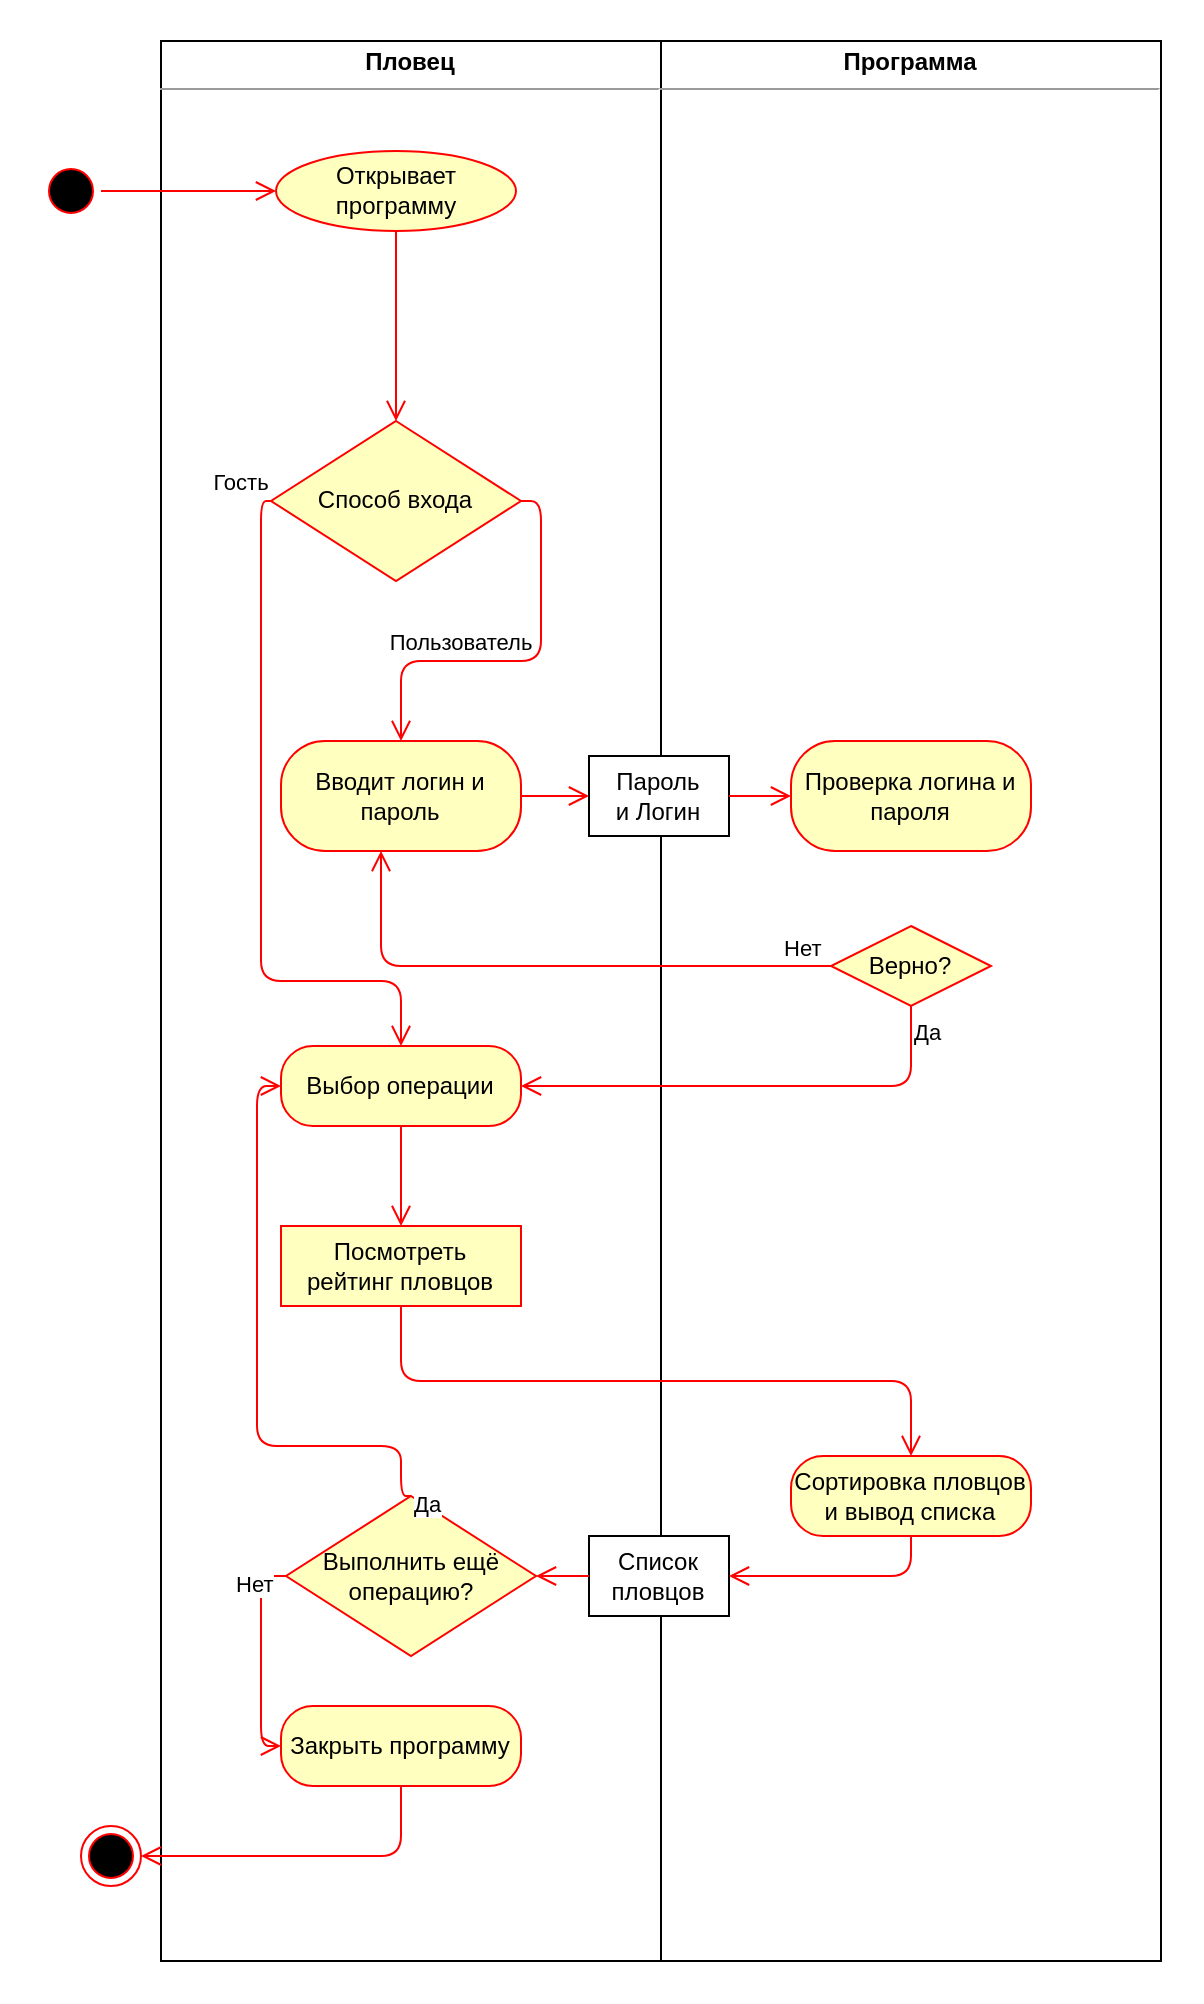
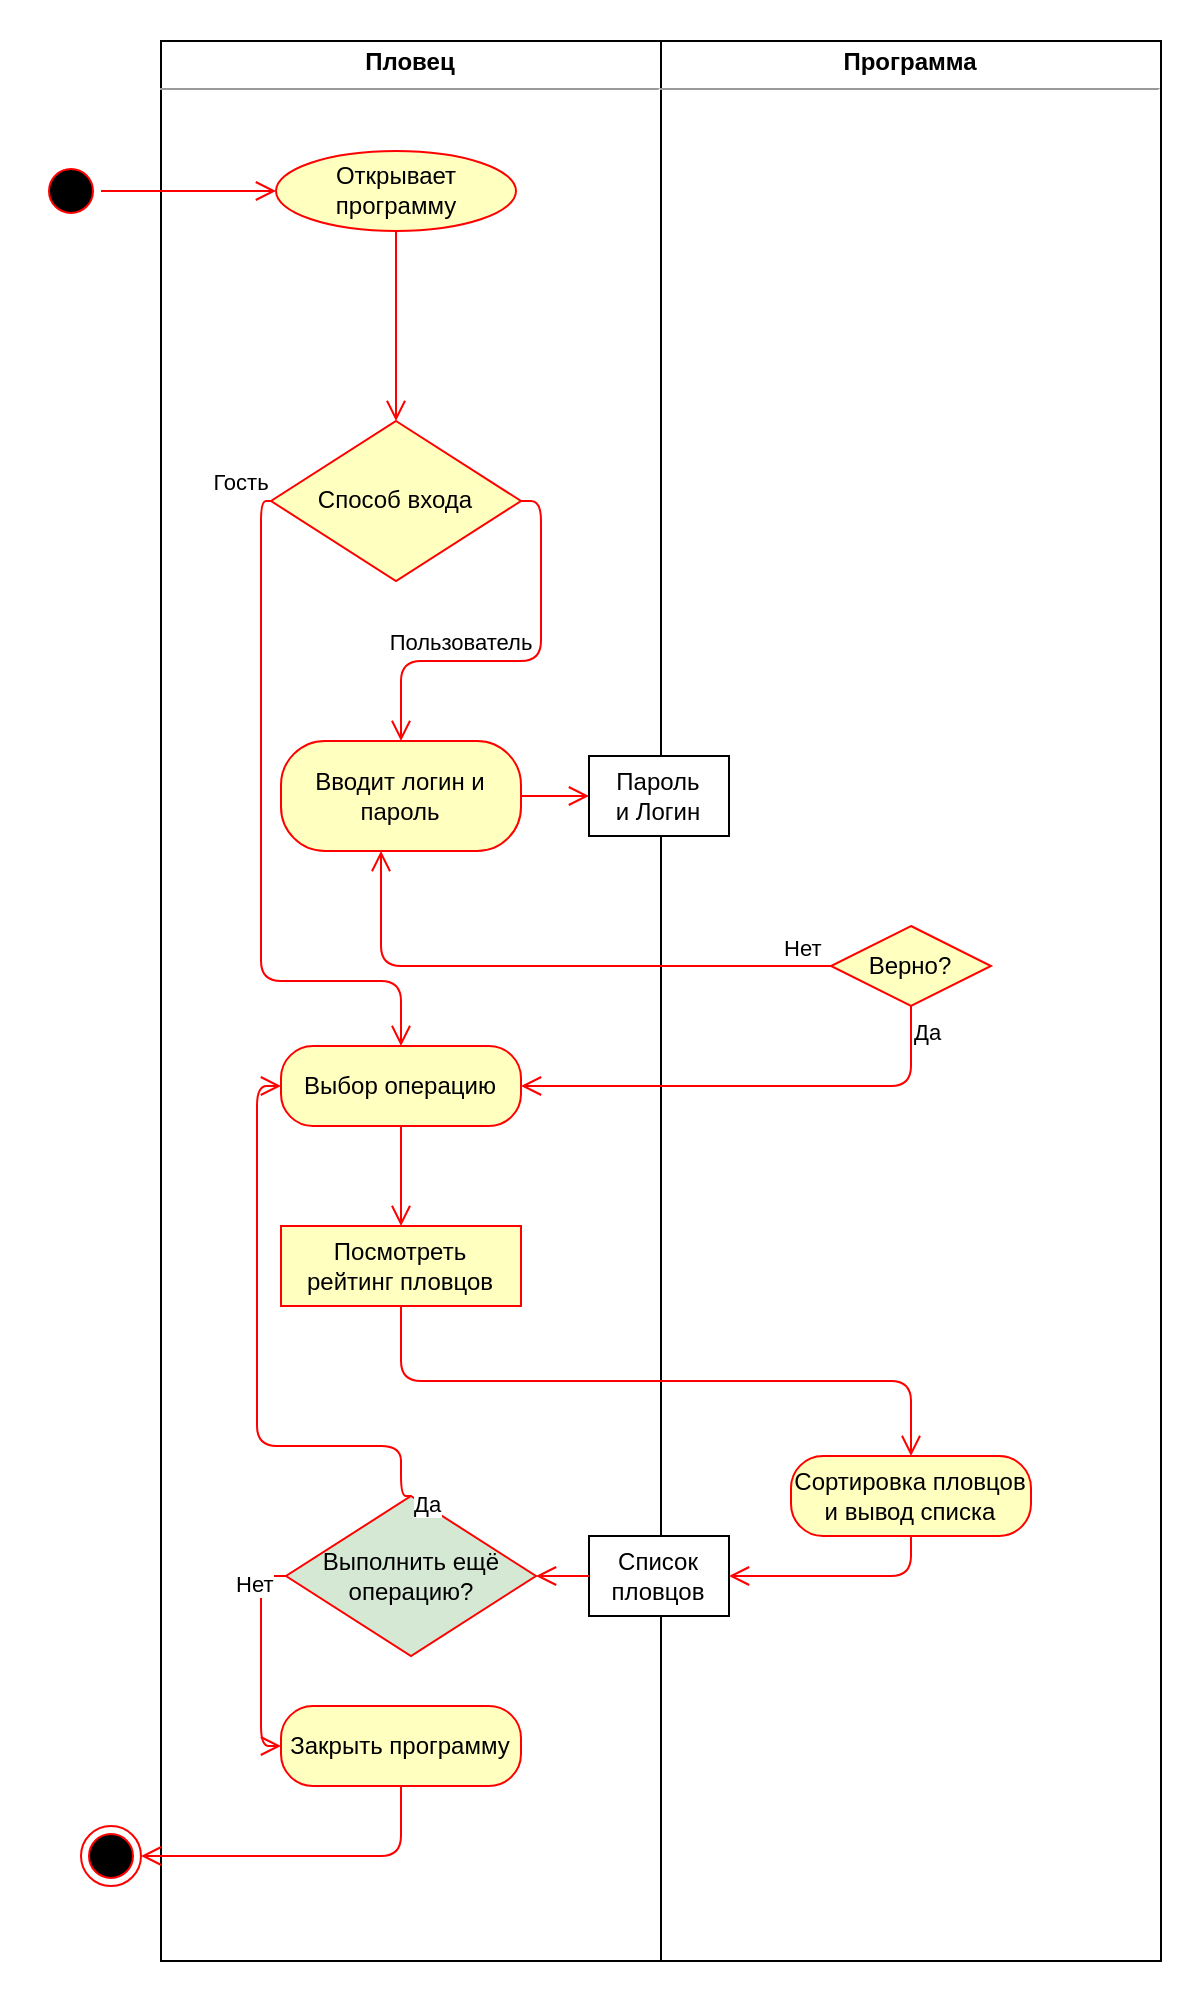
- <mxCell id="29" value="" style="edgeStyle=orthogonalEdgeStyle;html=1;verticalAlign=bottom;endArrow=open;endSize=8;strokeColor=#ff0000;entryX=0;entryY=0.5;entryDx=0;entryDy=0;exitX=1;exitY=0.5;exitDx=0;exitDy=0;" parent="1" source="28" target="13" edge="1"><mxGeometry relative="1" as="geometry"><mxPoint x="304" y="407.5" as="targetPoint" /><mxPoint x="260" y="407.5" as="sourcePoint" /></mxGeometry></mxCell>
- <mxCell id="13" value="Проверка логина и пароля" style="rounded=1;whiteSpace=wrap;html=1;arcSize=40;fontColor=#000000;fillColor=#ffffc0;strokeColor=#ff0000;" parent="1" vertex="1"><mxGeometry x="395" y="370" width="120" height="55" as="geometry" /></mxCell>
- <mxCell id="14" value="Выбор операции" style="rounded=1;whiteSpace=wrap;html=1;arcSize=40;fontColor=#000000;fillColor=#ffffc0;strokeColor=#ff0000;" parent="1" vertex="1"><mxGeometry x="140" y="522.5" width="120" height="40" as="geometry" /></mxCell>
+ <mxCell id="14" value="Выбор операцию" style="rounded=1;whiteSpace=wrap;html=1;arcSize=40;fontColor=#000000;fillColor=#ffffc0;strokeColor=#ff0000;" parent="1" vertex="1"><mxGeometry x="140" y="522.5" width="120" height="40" as="geometry" /></mxCell>
- <mxCell id="22" value="Выполнить ещё операцию?" style="rhombus;whiteSpace=wrap;html=1;fillColor=#ffffc0;strokeColor=#ff0000;" parent="1" vertex="1"><mxGeometry x="142.5" y="747.5" width="125" height="80" as="geometry" /></mxCell>
+ <mxCell id="22" value="Выполнить ещё операцию?" style="rhombus;whiteSpace=wrap;html=1;fillColor=#d5e8d4;strokeColor=#ff0000;" parent="1" vertex="1"><mxGeometry x="142.5" y="747.5" width="125" height="80" as="geometry" /></mxCell>
